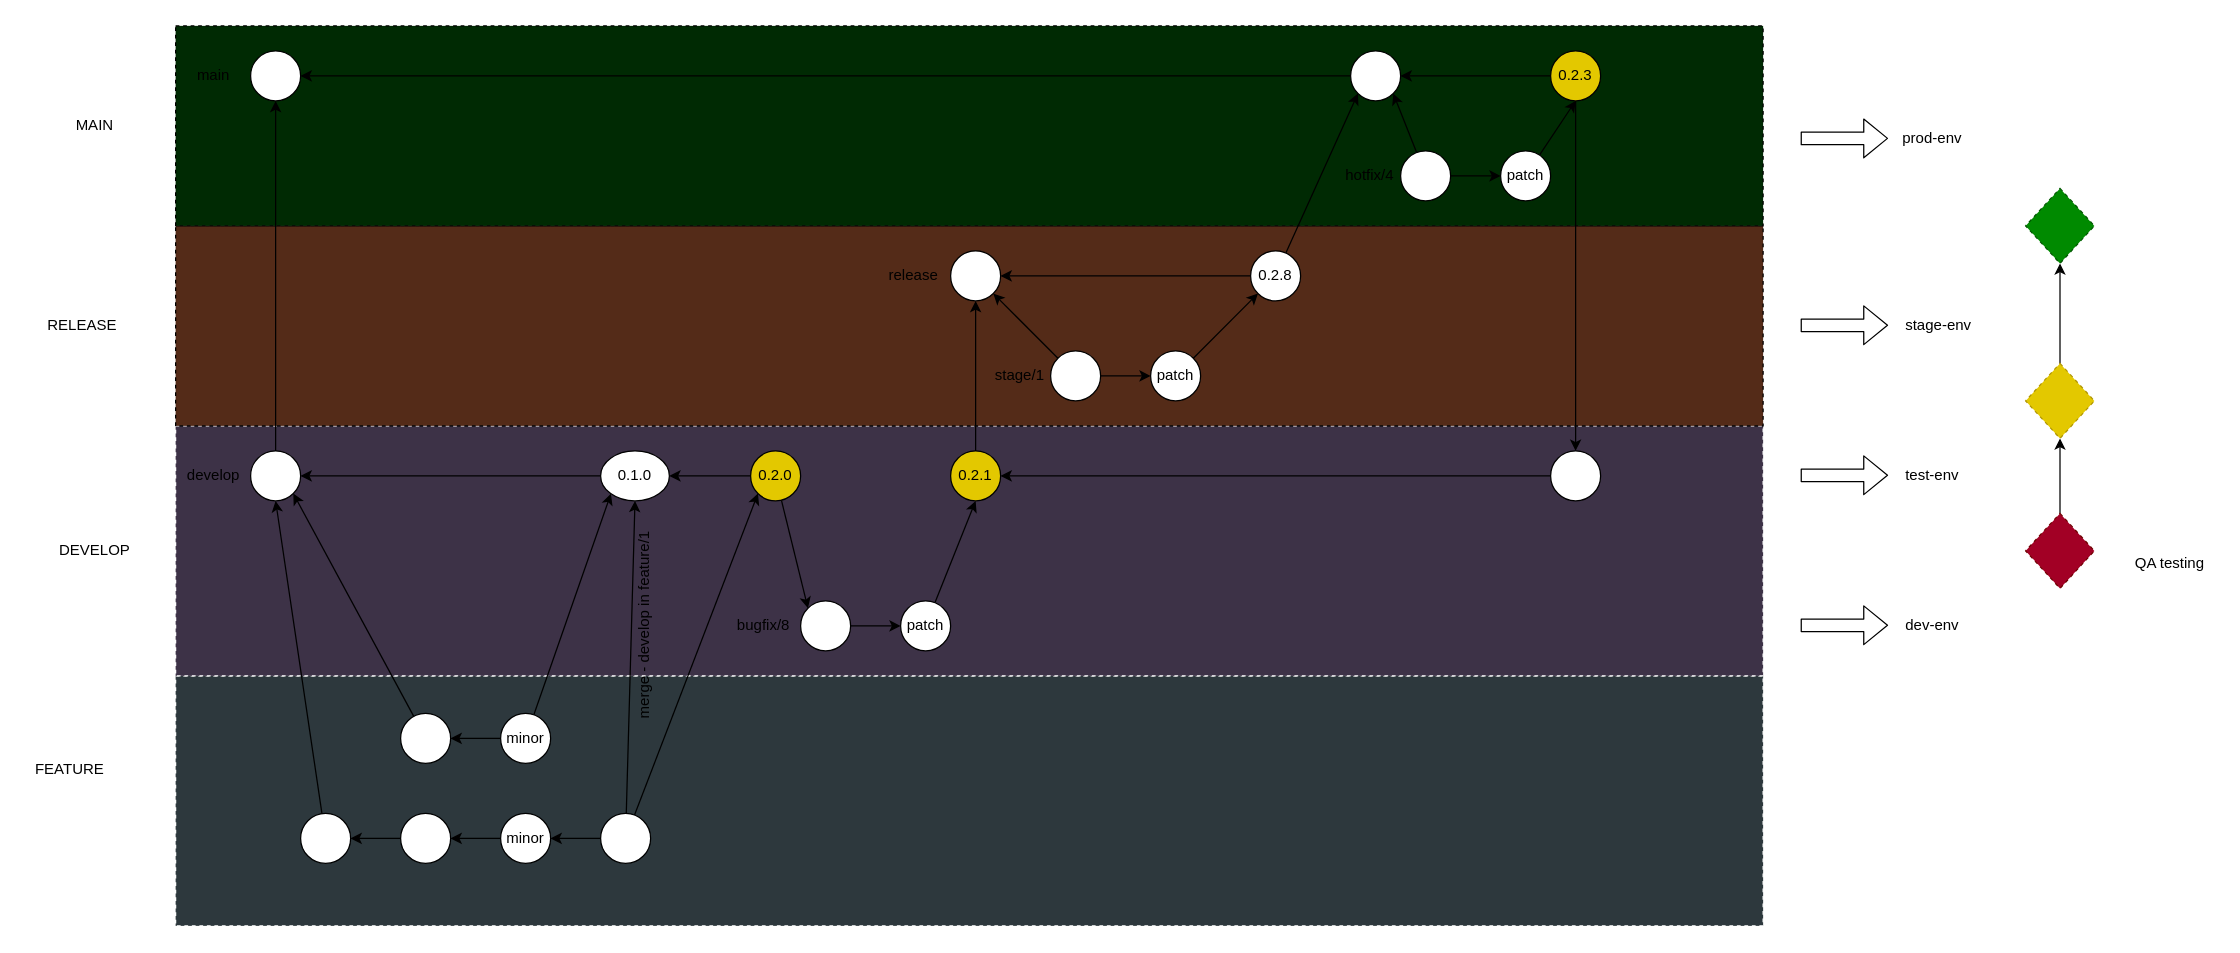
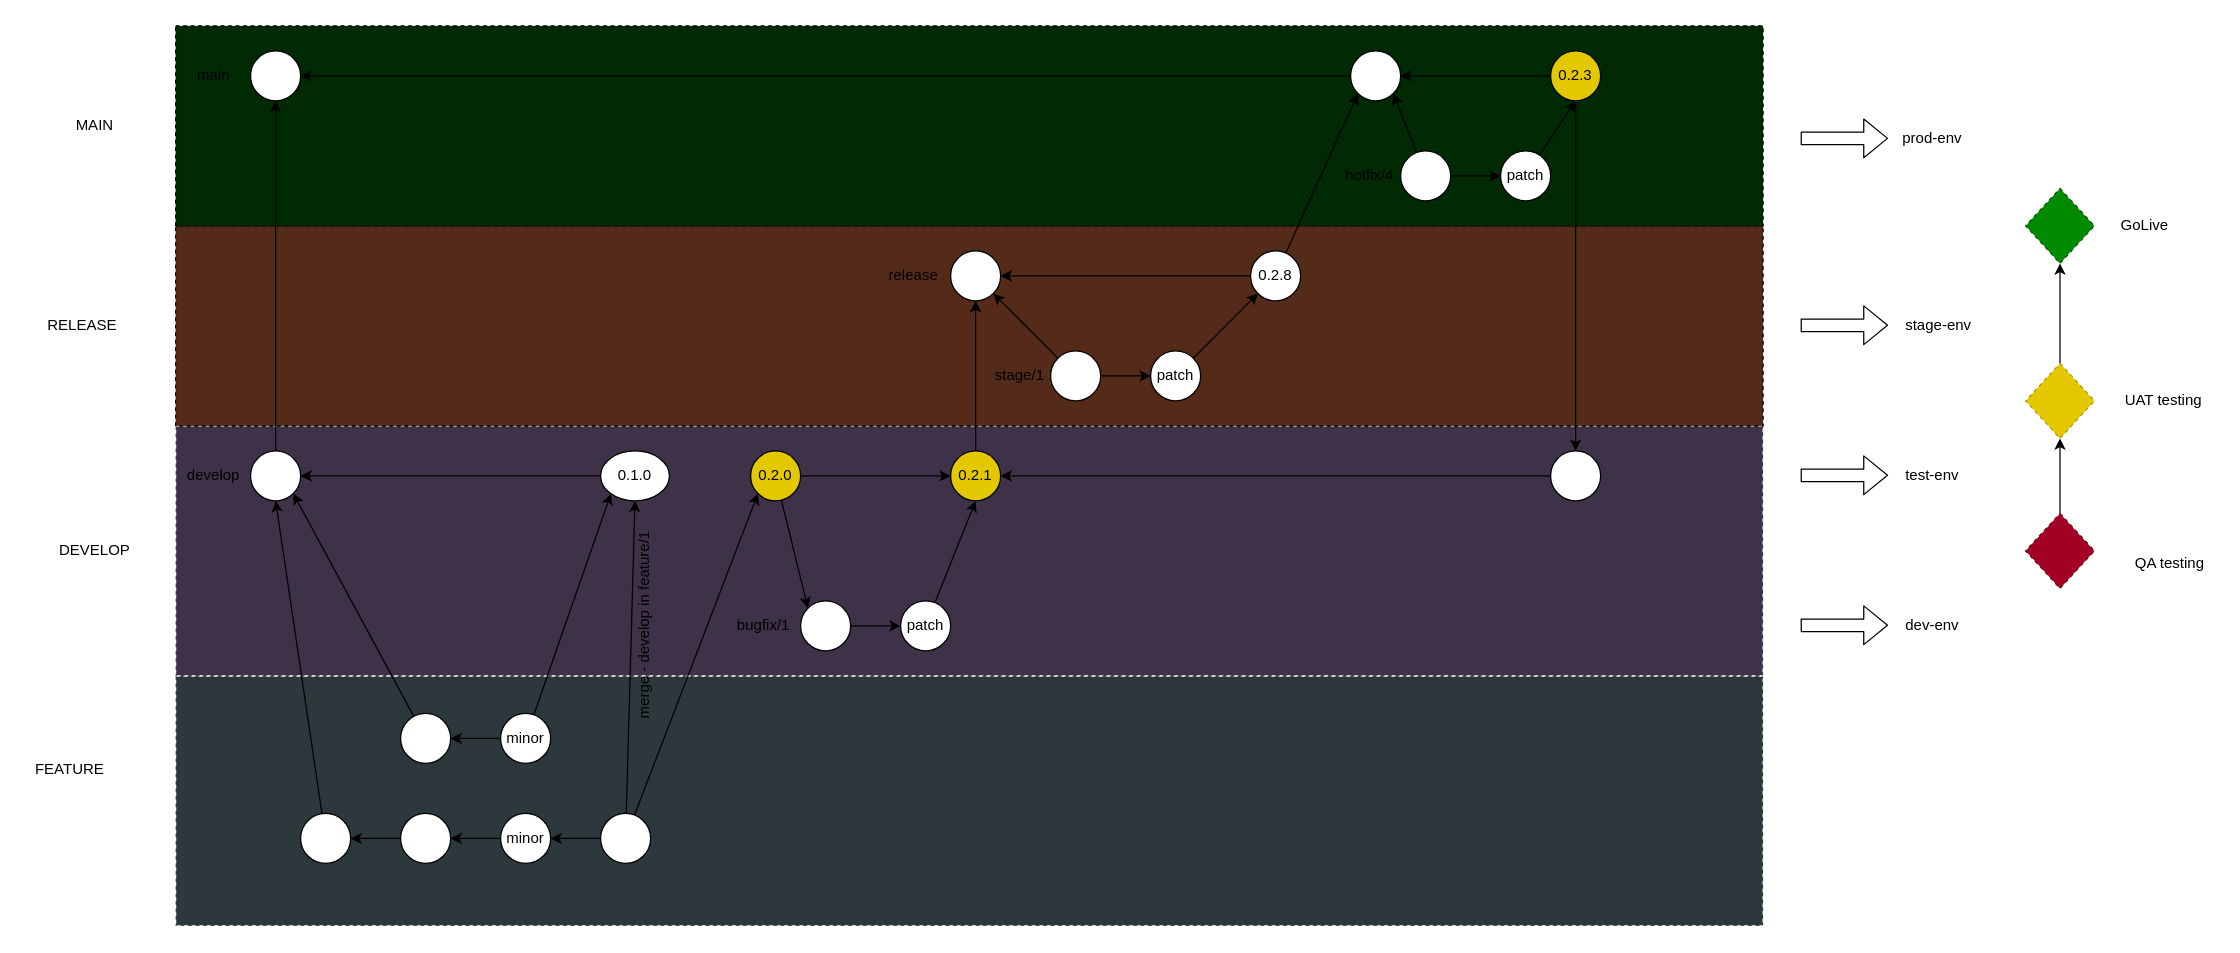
+ <mxCell id="82" value="GoLive" style="text;html=1;align=center;verticalAlign=middle;resizable=0;points=[];autosize=1;strokeColor=none;fillColor=none;" vertex="1" parent="1"><mxGeometry x="1690" y="170" width="50" height="20" as="geometry" /></mxCell>
+ <mxCell id="81" value="UAT testing" style="text;html=1;align=center;verticalAlign=middle;resizable=0;points=[];autosize=1;strokeColor=none;fillColor=none;" vertex="1" parent="1"><mxGeometry x="1690" y="310" width="80" height="20" as="geometry" /></mxCell>
- <mxCell id="29" style="edgeStyle=none;html=1;entryX=1;entryY=0.5;entryDx=0;entryDy=0;" edge="1" parent="1" source="31" target="23"><mxGeometry relative="1" as="geometry" /></mxCell>
+ <mxCell id="29" style="edgeStyle=none;html=1;" edge="1" parent="1" source="31" target="38"><mxGeometry relative="1" as="geometry" /></mxCell>
- <mxCell id="34" value="bugfix/8" style="text;html=1;align=center;verticalAlign=middle;resizable=0;points=[];autosize=1;strokeColor=none;fillColor=none;" vertex="1" parent="1"><mxGeometry x="580" y="490" width="60" height="20" as="geometry" /></mxCell>
+ <mxCell id="34" value="bugfix/1" style="text;html=1;align=center;verticalAlign=middle;resizable=0;points=[];autosize=1;strokeColor=none;fillColor=none;" vertex="1" parent="1"><mxGeometry x="580" y="490" width="60" height="20" as="geometry" /></mxCell>
